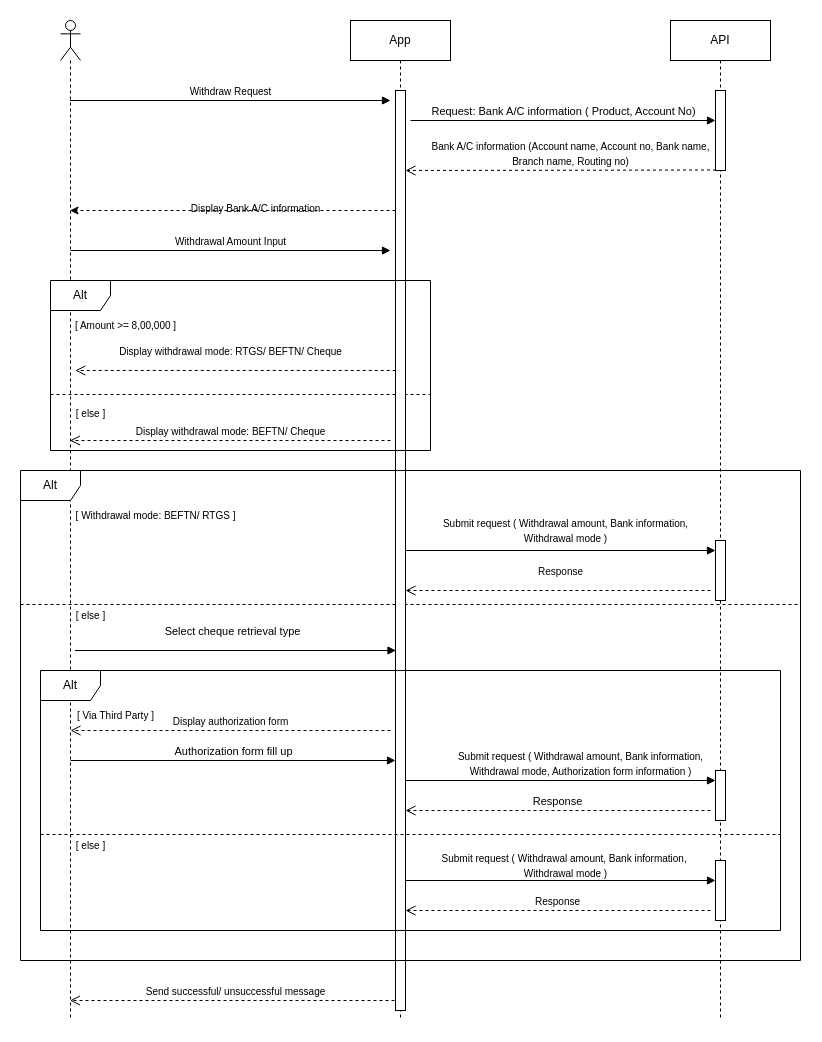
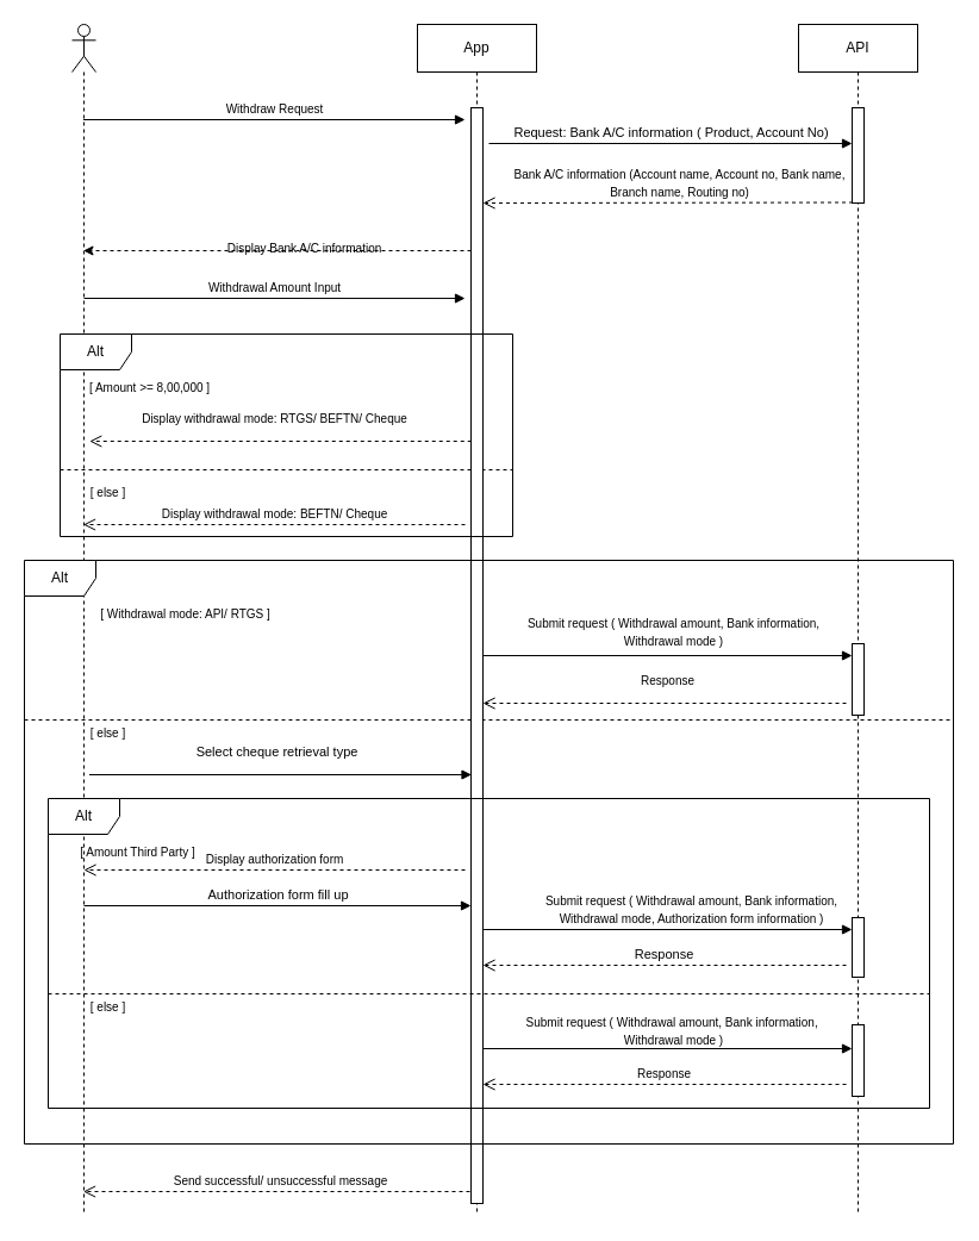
- <mxCell id="22" value="&lt;font style=&quot;font-size: 10px;&quot;&gt;[ Withdrawal mode: BEFTN/ RTGS ]&lt;/font&gt;" style="text;html=1;align=center;verticalAlign=middle;resizable=0;points=[];autosize=1;strokeColor=none;fillColor=none;" parent="1" vertex="1"><mxGeometry x="65" y="500" width="180" height="30" as="geometry" /></mxCell>
+ <mxCell id="22" value="&lt;font style=&quot;font-size: 10px;&quot;&gt;[ Withdrawal mode: API/ RTGS ]&lt;/font&gt;" style="text;html=1;align=center;verticalAlign=middle;resizable=0;points=[];autosize=1;strokeColor=none;fillColor=none;" parent="1" vertex="1"><mxGeometry x="65" y="500" width="180" height="30" as="geometry" /></mxCell>
- <mxCell id="30" value="&lt;font style=&quot;font-size: 10px;&quot;&gt;[ Via Third Party ]&lt;/font&gt;" style="text;html=1;align=center;verticalAlign=middle;resizable=0;points=[];autosize=1;strokeColor=none;fillColor=none;" parent="1" vertex="1"><mxGeometry x="65" y="700" width="100" height="30" as="geometry" /></mxCell>
+ <mxCell id="30" value="&lt;font style=&quot;font-size: 10px;&quot;&gt;[ Amount Third Party ]&lt;/font&gt;" style="text;html=1;align=center;verticalAlign=middle;resizable=0;points=[];autosize=1;strokeColor=none;fillColor=none;" parent="1" vertex="1"><mxGeometry x="65" y="700" width="100" height="30" as="geometry" /></mxCell>
